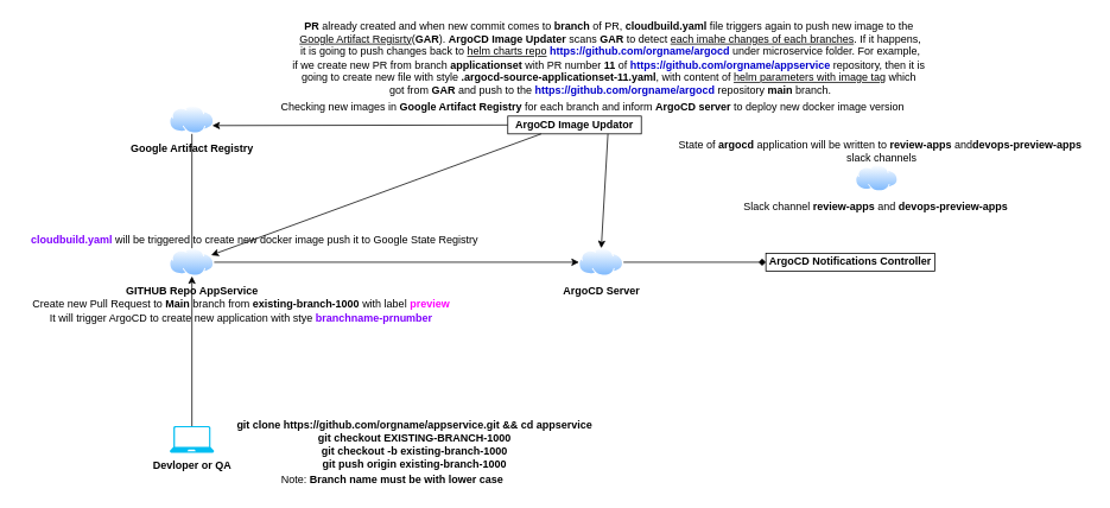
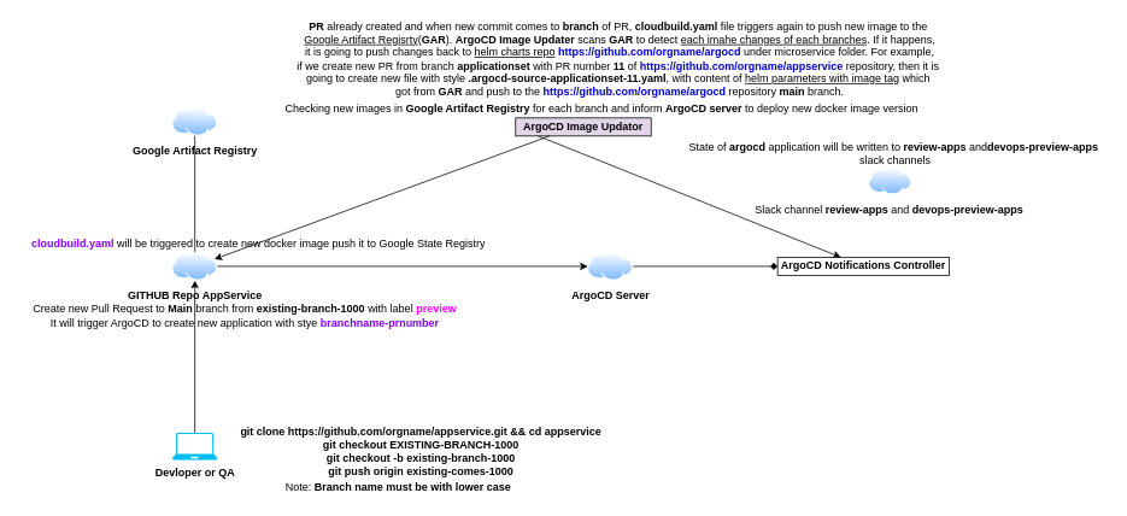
- <mxCell id="14" value="&lt;b style=&quot;&quot;&gt;ArgoCD Image Updator&lt;/b&gt;" style="rounded=0;whiteSpace=wrap;html=1;fontColor=#000000;" parent="1" vertex="1"><mxGeometry x="570" y="130" width="150" height="20" as="geometry" /></mxCell>
+ <mxCell id="14" value="&lt;b style=&quot;&quot;&gt;ArgoCD Image Updator&lt;/b&gt;" style="rounded=0;whiteSpace=wrap;html=1;fontColor=#000000;fillColor=#e1d5e7;" parent="1" vertex="1"><mxGeometry x="570" y="130" width="150" height="20" as="geometry" /></mxCell>
- <mxCell id="13" value="" style="endArrow=classic;html=1;rounded=0;fontColor=#000000;entryX=1;entryY=0.75;entryDx=0;entryDy=0;exitX=0;exitY=0.5;exitDx=0;exitDy=0;" parent="1" source="14" target="5" edge="1"><mxGeometry width="50" height="50" relative="1" as="geometry"><mxPoint x="570" y="228.5" as="sourcePoint" /><mxPoint x="460" y="109.25" as="targetPoint" /></mxGeometry></mxCell>
+ <mxCell id="13" value="" style="endArrow=classic;html=1;rounded=0;fontColor=#000000;exitX=0;exitY=0.5;exitDx=0;exitDy=0;" parent="1" source="14" target="22" edge="1"><mxGeometry width="50" height="50" relative="1" as="geometry"><mxPoint x="570" y="228.5" as="sourcePoint" /><mxPoint x="460" y="109.25" as="targetPoint" /></mxGeometry></mxCell>
- <mxCell id="17" value="" style="endArrow=classic;html=1;rounded=0;entryX=0.5;entryY=0;entryDx=0;entryDy=0;exitX=0.75;exitY=1;exitDx=0;exitDy=0;" parent="1" source="14" target="4" edge="1"><mxGeometry width="50" height="50" relative="1" as="geometry"><mxPoint x="660" y="208.5" as="sourcePoint" /><mxPoint x="710" y="158.5" as="targetPoint" /></mxGeometry></mxCell>
- <mxCell id="7" value="&lt;b&gt;git clone https://github.com/orgname/appservice.git &amp;amp;&amp;amp; cd&amp;nbsp;&lt;/b&gt;&lt;b&gt;appservice&lt;/b&gt;&lt;b&gt;&lt;br&gt;git checkout EXISTING-BRANCH-1000&lt;br&gt;git checkout -b existing-branch-1000&lt;br&gt;git push origin&amp;nbsp;&lt;/b&gt;&lt;b&gt;existing-branch-1000&lt;/b&gt;&lt;b&gt;&lt;br&gt;&lt;/b&gt;" style="text;html=1;resizable=0;autosize=1;align=center;verticalAlign=middle;points=[];fillColor=none;strokeColor=none;rounded=0;" parent="1" vertex="1"><mxGeometry x="260" y="468.5" width="410" height="60" as="geometry" /></mxCell>
+ <mxCell id="7" value="&lt;b&gt;git clone https://github.com/orgname/appservice.git &amp;amp;&amp;amp; cd&amp;nbsp;&lt;/b&gt;&lt;b&gt;appservice&lt;/b&gt;&lt;b&gt;&lt;br&gt;git checkout EXISTING-BRANCH-1000&lt;br&gt;git checkout -b existing-branch-1000&lt;br&gt;git push origin&amp;nbsp;&lt;/b&gt;&lt;b&gt;existing-comes-1000&lt;/b&gt;&lt;b&gt;&lt;br&gt;&lt;/b&gt;" style="text;html=1;resizable=0;autosize=1;align=center;verticalAlign=middle;points=[];fillColor=none;strokeColor=none;rounded=0;" parent="1" vertex="1"><mxGeometry x="260" y="468.5" width="410" height="60" as="geometry" /></mxCell>
